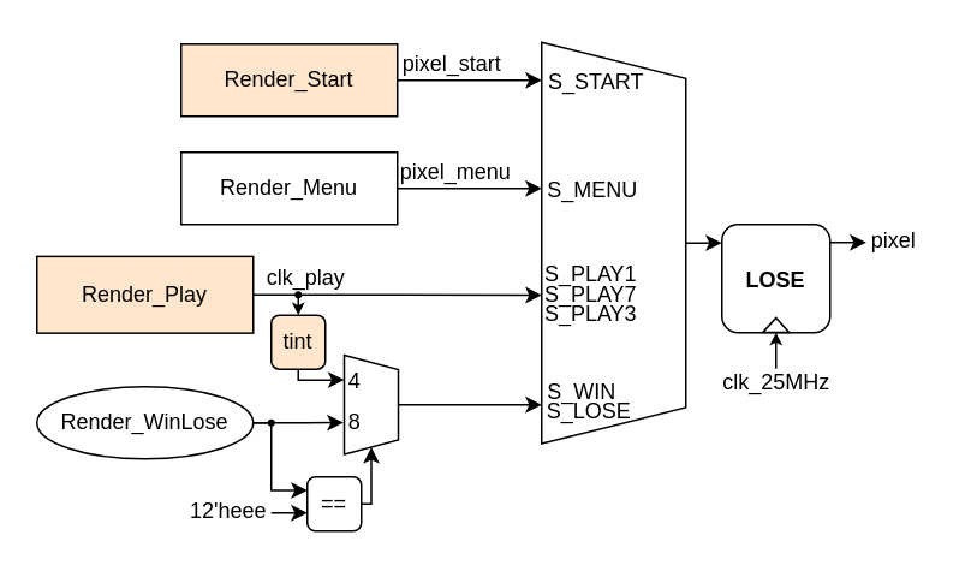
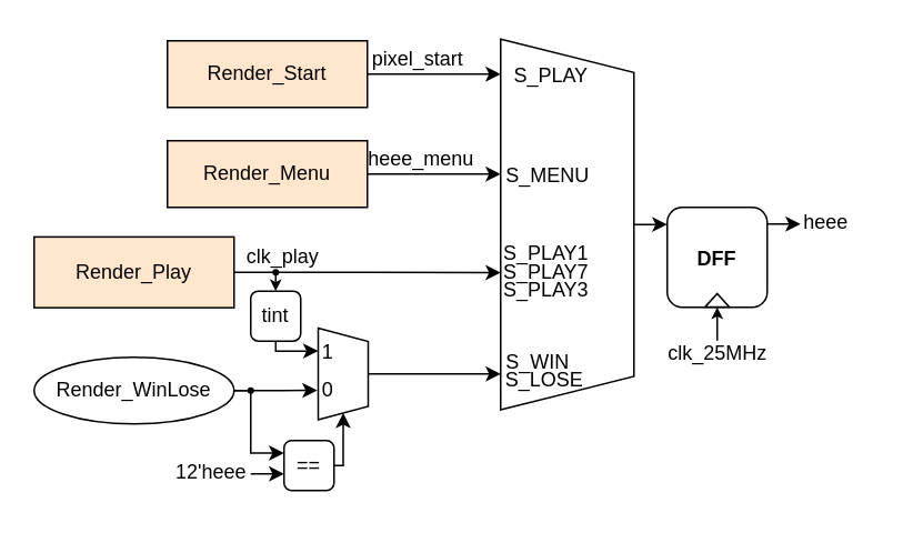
- <mxCell id="14" value="S_START" style="text;html=1;align=center;verticalAlign=middle;resizable=0;points=[];autosize=1;strokeColor=none;fillColor=none;" parent="1" vertex="1"><mxGeometry x="290" y="30" width="80" height="30" as="geometry" /></mxCell>
+ <mxCell id="14" value="S_PLAY" style="text;html=1;align=center;verticalAlign=middle;resizable=0;points=[];autosize=1;strokeColor=none;fillColor=none;" parent="1" vertex="1"><mxGeometry x="290" y="30" width="80" height="30" as="geometry" /></mxCell>
- <mxCell id="21" value="pixel_menu" style="text;html=1;align=center;verticalAlign=middle;resizable=0;points=[];autosize=1;strokeColor=none;fillColor=none;" parent="1" vertex="1"><mxGeometry x="212" y="80" width="80" height="30" as="geometry" /></mxCell>
+ <mxCell id="21" value="heee_menu" style="text;html=1;align=center;verticalAlign=middle;resizable=0;points=[];autosize=1;strokeColor=none;fillColor=none;" parent="1" vertex="1"><mxGeometry x="212" y="80" width="80" height="30" as="geometry" /></mxCell>
- <mxCell id="7" value="Render_Menu" style="rounded=0;whiteSpace=wrap;html=1;" parent="1" vertex="1"><mxGeometry x="100" y="84" width="120" height="40" as="geometry" /></mxCell>
+ <mxCell id="7" value="Render_Menu" style="rounded=0;whiteSpace=wrap;html=1;fillColor=#ffe6cc;" parent="1" vertex="1"><mxGeometry x="100" y="84" width="120" height="40" as="geometry" /></mxCell>
- <mxCell id="36" value="pixel" style="text;html=1;align=center;verticalAlign=middle;resizable=0;points=[];autosize=1;strokeColor=none;fillColor=none;" parent="1" vertex="1"><mxGeometry x="470" y="118.25" width="50" height="30" as="geometry" /></mxCell>
+ <mxCell id="36" value="heee" style="text;html=1;align=center;verticalAlign=middle;resizable=0;points=[];autosize=1;strokeColor=none;fillColor=none;" parent="1" vertex="1"><mxGeometry x="470" y="118.25" width="50" height="30" as="geometry" /></mxCell>
- <mxCell id="37" value="&lt;p style=&quot;line-height: 0%;&quot;&gt;&lt;b&gt;LOSE&lt;/b&gt;&lt;/p&gt;&lt;p&gt;&lt;/p&gt;" style="rounded=1;whiteSpace=wrap;html=1;" parent="1" vertex="1"><mxGeometry x="400" y="124" width="60" height="60" as="geometry" /></mxCell>
+ <mxCell id="37" value="&lt;p style=&quot;line-height: 0%;&quot;&gt;&lt;b&gt;DFF&lt;/b&gt;&lt;/p&gt;&lt;p&gt;&lt;/p&gt;" style="rounded=1;whiteSpace=wrap;html=1;" parent="1" vertex="1"><mxGeometry x="400" y="124" width="60" height="60" as="geometry" /></mxCell>
- <mxCell id="30" value="tint" style="rounded=1;whiteSpace=wrap;html=1;fillColor=#ffe6cc;" parent="1" vertex="1"><mxGeometry x="150" y="174.25" width="30" height="30" as="geometry" /></mxCell>
+ <mxCell id="30" value="tint" style="rounded=1;whiteSpace=wrap;html=1;" parent="1" vertex="1"><mxGeometry x="150" y="174.25" width="30" height="30" as="geometry" /></mxCell>
- <mxCell id="34" value="4" style="text;html=1;align=center;verticalAlign=middle;resizable=0;points=[];autosize=1;strokeColor=none;fillColor=none;" parent="1" vertex="1"><mxGeometry x="181" y="196" width="30" height="30" as="geometry" /></mxCell>
+ <mxCell id="34" value="1" style="text;html=1;align=center;verticalAlign=middle;resizable=0;points=[];autosize=1;strokeColor=none;fillColor=none;" parent="1" vertex="1"><mxGeometry x="181" y="196" width="30" height="30" as="geometry" /></mxCell>
- <mxCell id="35" value="8" style="text;html=1;align=center;verticalAlign=middle;resizable=0;points=[];autosize=1;strokeColor=none;fillColor=none;" parent="1" vertex="1"><mxGeometry x="181" y="219" width="30" height="30" as="geometry" /></mxCell>
+ <mxCell id="35" value="0" style="text;html=1;align=center;verticalAlign=middle;resizable=0;points=[];autosize=1;strokeColor=none;fillColor=none;" parent="1" vertex="1"><mxGeometry x="181" y="219" width="30" height="30" as="geometry" /></mxCell>
